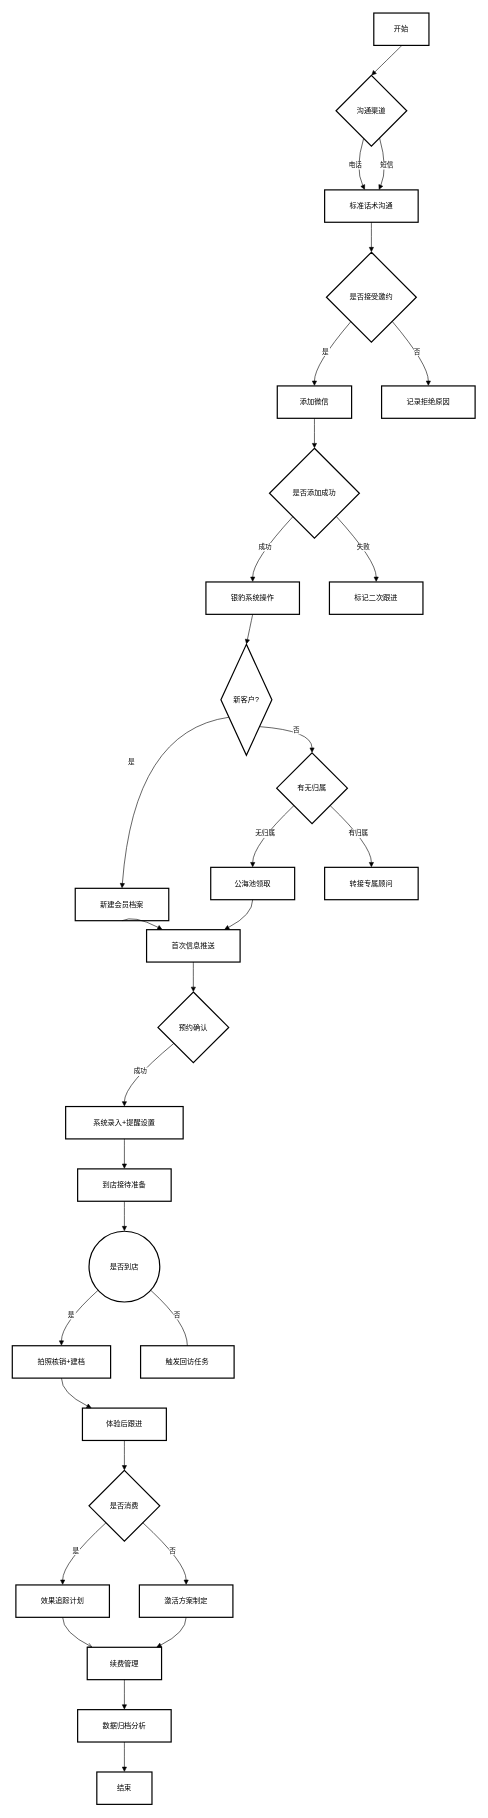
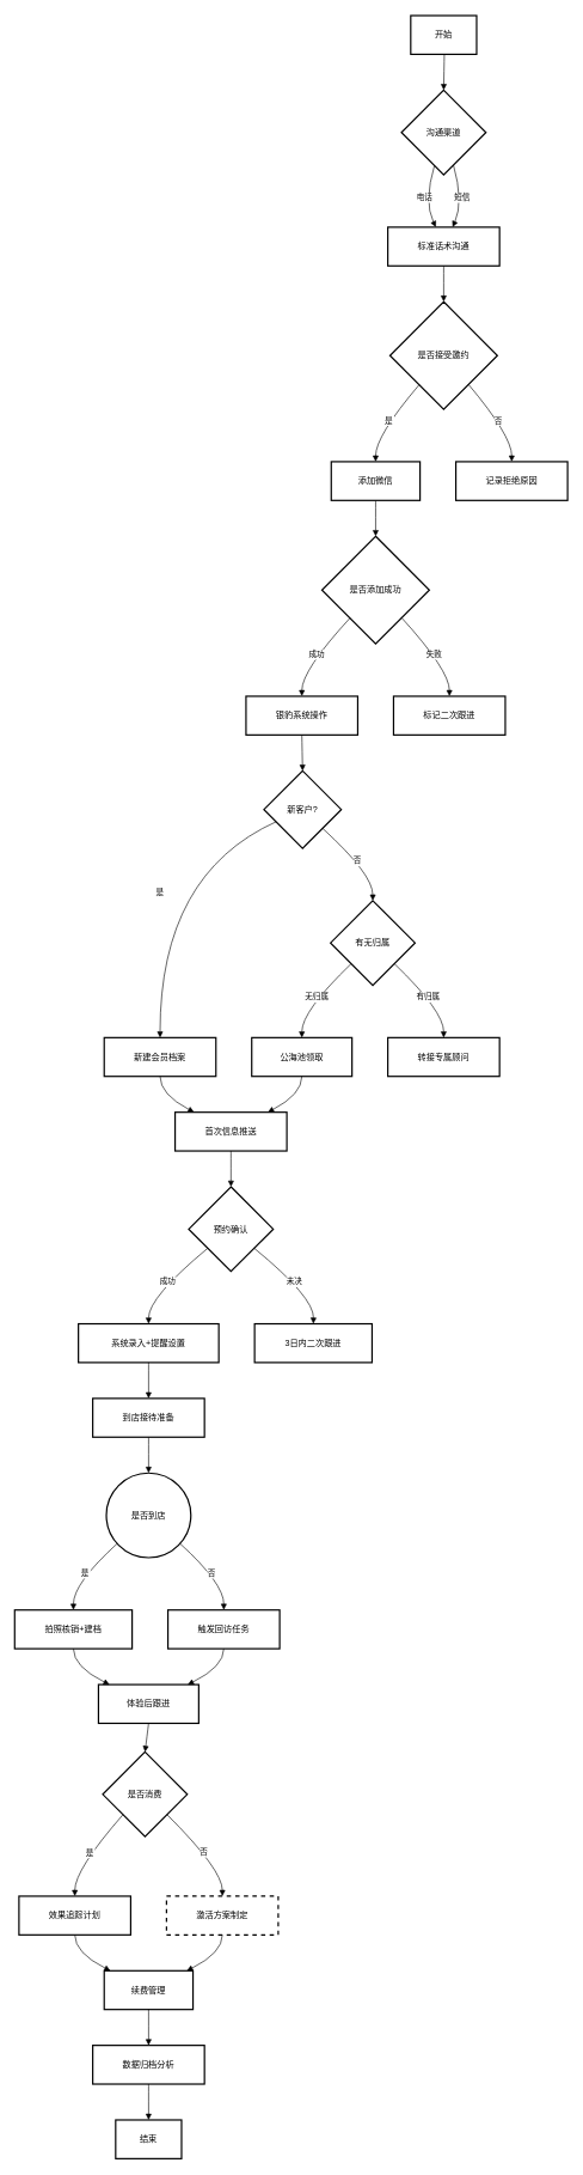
- <mxCell id="2" value="开始" style="whiteSpace=wrap;strokeWidth=2;" vertex="1" parent="1"><mxGeometry x="623" y="20" width="92" height="54" as="geometry" /></mxCell>
+ <mxCell id="2" value="开始" style="whiteSpace=wrap;strokeWidth=2;" vertex="1" parent="1"><mxGeometry x="573" y="20" width="92" height="54" as="geometry" /></mxCell>
- <mxCell id="11" value="新客户?" style="rhombus;strokeWidth=2;whiteSpace=wrap;" vertex="1" parent="1"><mxGeometry x="368" y="1073" width="85" height="185" as="geometry" /></mxCell>
+ <mxCell id="11" value="新客户?" style="rhombus;strokeWidth=2;whiteSpace=wrap;" vertex="1" parent="1"><mxGeometry x="368" y="1073" width="108" height="108" as="geometry" /></mxCell>
- <mxCell id="12" value="新建会员档案" style="whiteSpace=wrap;strokeWidth=2;" vertex="1" parent="1"><mxGeometry x="125" y="1480" width="156" height="54" as="geometry" /></mxCell>
+ <mxCell id="12" value="新建会员档案" style="whiteSpace=wrap;strokeWidth=2;" vertex="1" parent="1"><mxGeometry x="145" y="1445" width="156" height="54" as="geometry" /></mxCell>
+ <mxCell id="49" value="未决" style="curved=1;startArrow=none;endArrow=block;exitX=1;exitY=0.91;entryX=0.5;entryY=0;rounded=0;" edge="1" parent="1" source="17" target="19"><mxGeometry relative="1" as="geometry"><Array as="points"><mxPoint x="438" y="1807" /></Array></mxGeometry></mxCell>
+ <mxCell id="19" value="3日内二次跟进" style="whiteSpace=wrap;strokeWidth=2;" vertex="1" parent="1"><mxGeometry x="355" y="1844" width="164" height="54" as="geometry" /></mxCell>
- <mxCell id="53" value="否" style="curved=1;startArrow=none;endArrow=none;exitX=1;exitY=0.95;entryX=0.5;entryY=0;rounded=0;" edge="1" parent="1" source="21" target="23"><mxGeometry relative="1" as="geometry"><Array as="points"><mxPoint x="312" y="2206" /></Array></mxGeometry></mxCell>
+ <mxCell id="53" value="否" style="curved=1;startArrow=none;endArrow=block;exitX=1;exitY=0.95;entryX=0.5;entryY=0;rounded=0;" edge="1" parent="1" source="21" target="23"><mxGeometry relative="1" as="geometry"><Array as="points"><mxPoint x="312" y="2206" /></Array></mxGeometry></mxCell>
+ <mxCell id="55" value="" style="curved=1;startArrow=none;endArrow=block;exitX=0.5;exitY=1;entryX=0.89;entryY=0;rounded=0;" edge="1" parent="1" source="23" target="24"><mxGeometry relative="1" as="geometry"><Array as="points"><mxPoint x="312" y="2322" /></Array></mxGeometry></mxCell>
- <mxCell id="25" value="是否消费" style="rhombus;strokeWidth=2;whiteSpace=wrap;" vertex="1" parent="1"><mxGeometry x="148" y="2451" width="118" height="118" as="geometry" /></mxCell>
+ <mxCell id="25" value="是否消费" style="rhombus;strokeWidth=2;whiteSpace=wrap;" vertex="1" parent="1"><mxGeometry x="143" y="2441" width="118" height="118" as="geometry" /></mxCell>
- <mxCell id="27" value="激活方案制定" style="whiteSpace=wrap;strokeWidth=2;" vertex="1" parent="1"><mxGeometry x="232" y="2642" width="156" height="54" as="geometry" /></mxCell>
+ <mxCell id="27" value="激活方案制定" style="whiteSpace=wrap;strokeWidth=2;dashed=1;" vertex="1" parent="1"><mxGeometry x="232" y="2642" width="156" height="54" as="geometry" /></mxCell>
- <mxCell id="59" value="" style="curved=1;startArrow=none;endArrow=open;exitX=0.5;exitY=1;entryX=0.07;entryY=0;rounded=0;" edge="1" parent="1" source="26" target="28"><mxGeometry relative="1" as="geometry"><Array as="points"><mxPoint x="104" y="2721" /></Array></mxGeometry></mxCell>
+ <mxCell id="59" value="" style="curved=1;startArrow=none;endArrow=block;exitX=0.5;exitY=1;entryX=0.07;entryY=0;rounded=0;" edge="1" parent="1" source="26" target="28"><mxGeometry relative="1" as="geometry"><Array as="points"><mxPoint x="104" y="2721" /></Array></mxGeometry></mxCell>
